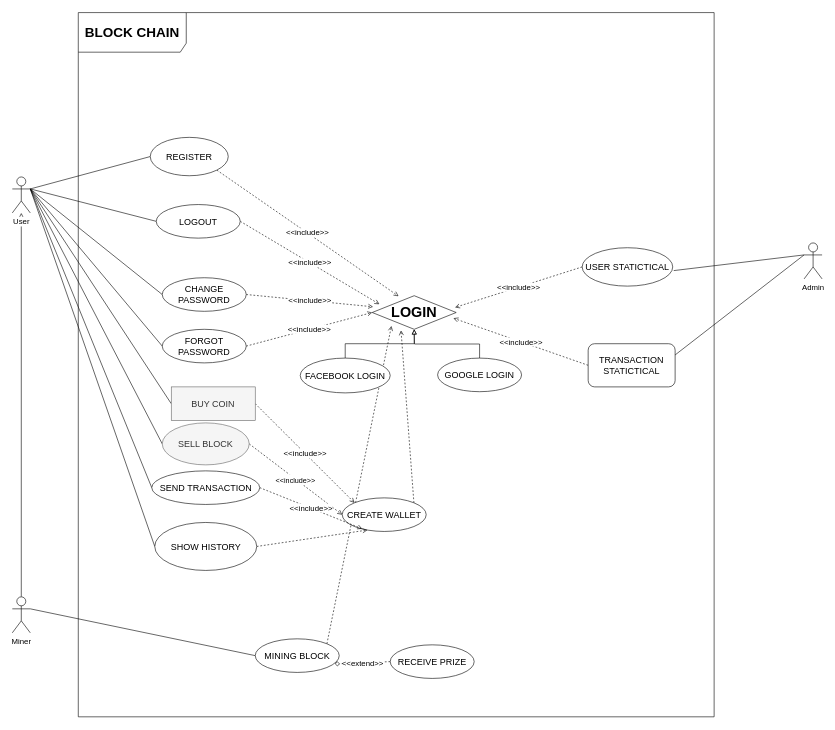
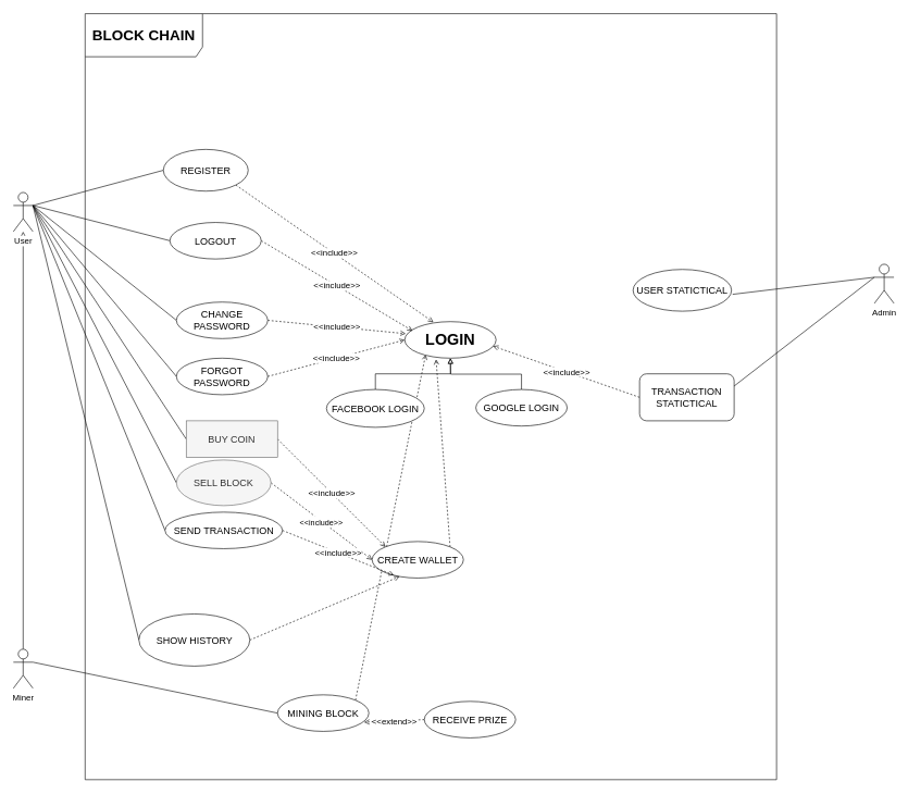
- <mxCell id="39" value="&amp;lt;&amp;lt;include&amp;gt;&amp;gt;" style="edgeStyle=none;rounded=0;orthogonalLoop=1;jettySize=auto;html=1;exitX=0;exitY=0.5;exitDx=0;exitDy=0;entryX=0.986;entryY=0.348;entryDx=0;entryDy=0;entryPerimeter=0;startArrow=none;startFill=0;endArrow=open;endFill=0;strokeWidth=1;fontSize=13;dashed=1;" parent="17" source="40" target="22" edge="1"><mxGeometry relative="1" as="geometry" /></mxCell>
- <mxCell id="22" value="&lt;h1&gt;&lt;b&gt;LOGIN&lt;/b&gt;&lt;/h1&gt;" style="rhombus;whiteSpace=wrap;html=1;" parent="17" vertex="1"><mxGeometry x="490" y="448" width="140" height="56" as="geometry" /></mxCell>
+ <mxCell id="22" value="&lt;h1&gt;&lt;b&gt;LOGIN&lt;/b&gt;&lt;/h1&gt;" style="ellipse;whiteSpace=wrap;html=1;" parent="17" vertex="1"><mxGeometry x="490" y="448" width="140" height="56" as="geometry" /></mxCell>
- <mxCell id="49" value="SHOW HISTORY" style="ellipse;whiteSpace=wrap;html=1;fontSize=15;" parent="17" vertex="1"><mxGeometry x="127.5" y="826" width="170" height="80" as="geometry" /></mxCell>
+ <mxCell id="49" value="SHOW HISTORY" style="ellipse;whiteSpace=wrap;html=1;fontSize=15;" parent="17" vertex="1"><mxGeometry x="82.5" y="896" width="170" height="80" as="geometry" /></mxCell>
- <mxCell id="37" value="&lt;font style=&quot;font-size: 13px;&quot;&gt;&amp;lt;&amp;lt;extend&amp;gt;&amp;gt;&lt;/font&gt;" style="edgeStyle=none;rounded=0;orthogonalLoop=1;jettySize=auto;html=1;exitX=0;exitY=0.5;exitDx=0;exitDy=0;entryX=0.948;entryY=0.748;entryDx=0;entryDy=0;entryPerimeter=0;startArrow=none;startFill=0;endArrow=diamond;endFill=0;fontSize=13;dashed=1;" parent="17" source="38" target="36" edge="1"><mxGeometry relative="1" as="geometry" /></mxCell>
+ <mxCell id="37" value="&lt;font style=&quot;font-size: 13px;&quot;&gt;&amp;lt;&amp;lt;extend&amp;gt;&amp;gt;&lt;/font&gt;" style="edgeStyle=none;rounded=0;orthogonalLoop=1;jettySize=auto;html=1;exitX=0;exitY=0.5;exitDx=0;exitDy=0;entryX=0.948;entryY=0.748;entryDx=0;entryDy=0;entryPerimeter=0;startArrow=none;startFill=0;endArrow=open;endFill=0;fontSize=13;dashed=1;" parent="17" source="38" target="36" edge="1"><mxGeometry relative="1" as="geometry" /></mxCell>
